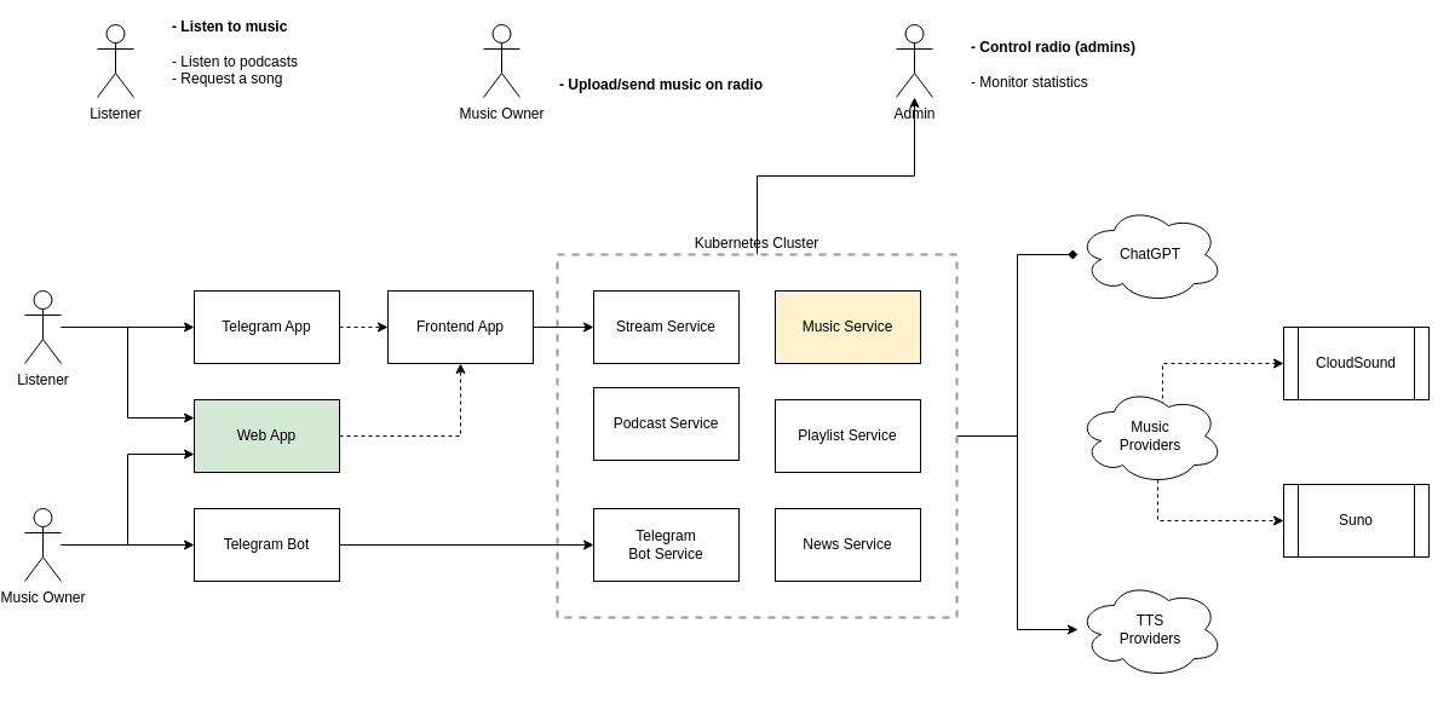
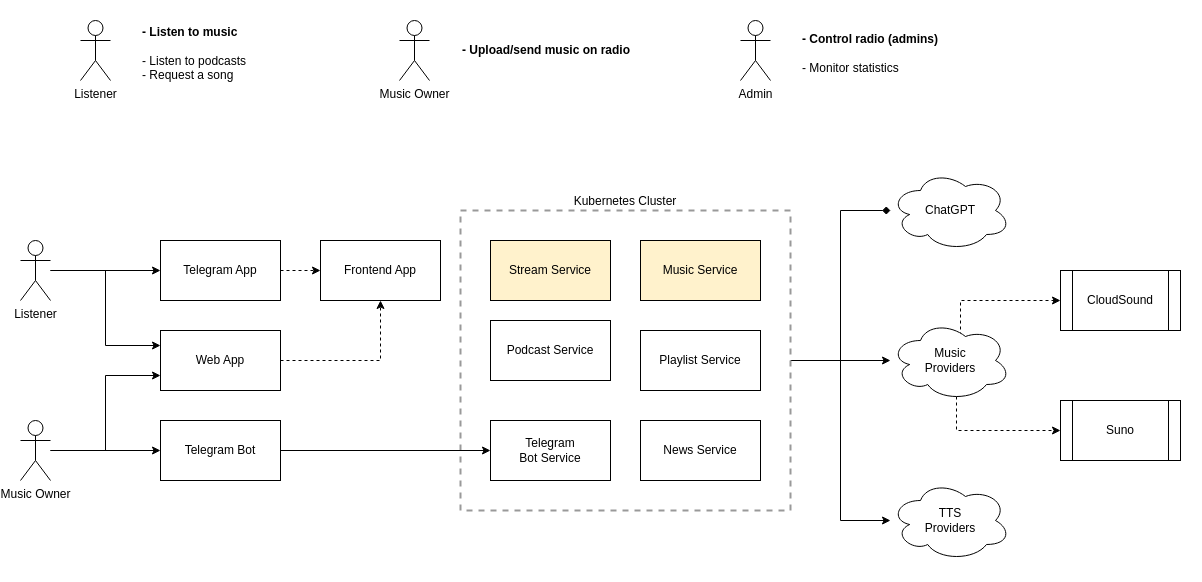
- <mxCell id="28" value="&lt;b&gt;- Listen to music&lt;/b&gt;&lt;div&gt;&lt;br&gt;&lt;/div&gt;&lt;div&gt;- Listen to podcasts&lt;br&gt;&lt;div&gt;- Request a song&lt;/div&gt;&lt;/div&gt;" style="text;html=1;align=left;verticalAlign=middle;whiteSpace=wrap;rounded=0;" vertex="1" parent="1"><mxGeometry x="140" y="10" width="210" height="65" as="geometry" /></mxCell>
+ <mxCell id="28" value="&lt;b&gt;- Listen to music&lt;/b&gt;&lt;div&gt;&lt;br&gt;&lt;/div&gt;&lt;div&gt;- Listen to podcasts&lt;br&gt;&lt;div&gt;- Request a song&lt;/div&gt;&lt;/div&gt;" style="text;html=1;align=left;verticalAlign=middle;whiteSpace=wrap;rounded=0;" vertex="1" parent="1"><mxGeometry x="140" y="20" width="210" height="65" as="geometry" /></mxCell>
- <mxCell id="32" value="&lt;b&gt;- Upload/send music on radio&lt;/b&gt;" style="text;html=1;align=left;verticalAlign=middle;whiteSpace=wrap;rounded=0;" vertex="1" parent="1"><mxGeometry x="460" y="55" width="210" height="30" as="geometry" /></mxCell>
+ <mxCell id="32" value="&lt;b&gt;- Upload/send music on radio&lt;/b&gt;" style="text;html=1;align=left;verticalAlign=middle;whiteSpace=wrap;rounded=0;" vertex="1" parent="1"><mxGeometry x="460" y="35" width="210" height="30" as="geometry" /></mxCell>
- <mxCell id="4" style="edgeStyle=orthogonalEdgeStyle;rounded=0;orthogonalLoop=1;jettySize=auto;html=1;" edge="1" parent="1" source="5" target="31"><mxGeometry relative="1" as="geometry" /></mxCell>
+ <mxCell id="4" style="edgeStyle=orthogonalEdgeStyle;rounded=0;orthogonalLoop=1;jettySize=auto;html=1;" edge="1" parent="1" source="5" target="37"><mxGeometry relative="1" as="geometry" /></mxCell>
- <mxCell id="10" style="edgeStyle=orthogonalEdgeStyle;rounded=0;orthogonalLoop=1;jettySize=auto;html=1;" edge="1" parent="1" source="11" target="6"><mxGeometry relative="1" as="geometry" /></mxCell>
- <mxCell id="6" value="Stream Service" style="rounded=0;whiteSpace=wrap;html=1;" vertex="1" parent="1"><mxGeometry x="490" y="240" width="120" height="60" as="geometry" /></mxCell>
+ <mxCell id="6" value="Stream Service" style="rounded=0;whiteSpace=wrap;html=1;fillColor=#fff2cc;" vertex="1" parent="1"><mxGeometry x="490" y="240" width="120" height="60" as="geometry" /></mxCell>
- <mxCell id="15" value="Web App" style="rounded=0;whiteSpace=wrap;html=1;fillColor=#d5e8d4;" vertex="1" parent="1"><mxGeometry x="160" y="330" width="120" height="60" as="geometry" /></mxCell>
+ <mxCell id="15" value="Web App" style="rounded=0;whiteSpace=wrap;html=1;" vertex="1" parent="1"><mxGeometry x="160" y="330" width="120" height="60" as="geometry" /></mxCell>
